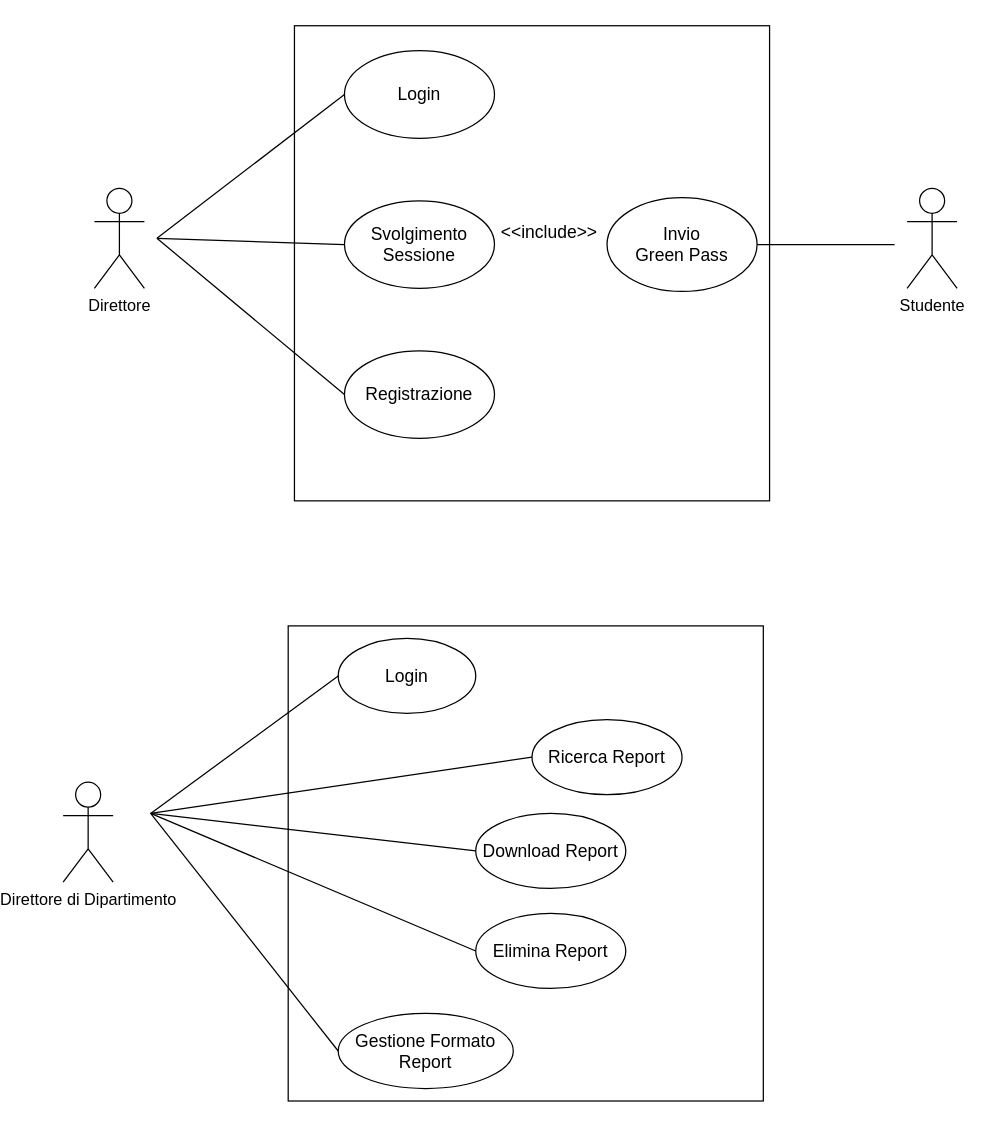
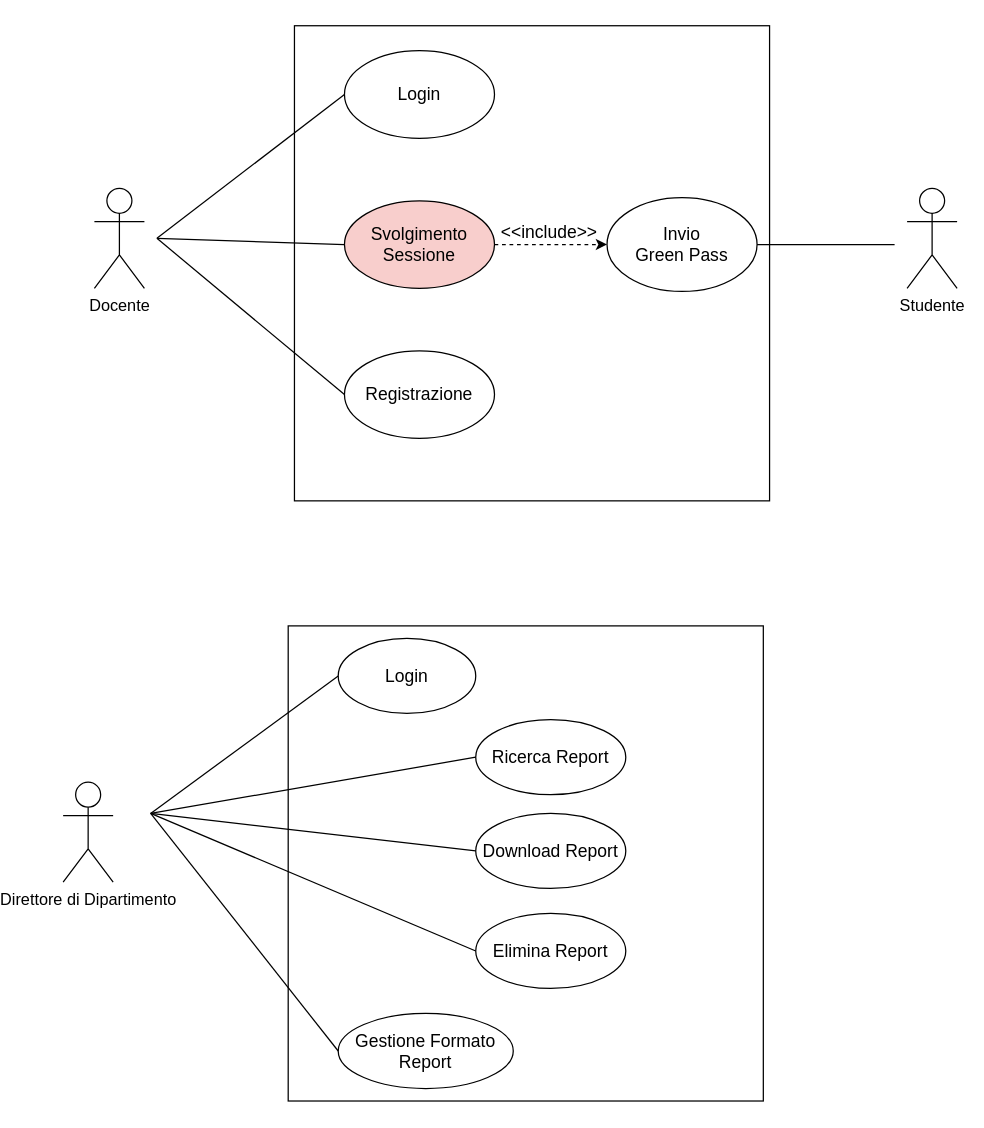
- <mxCell id="5" value="&lt;font style=&quot;font-size: 14px&quot;&gt;Svolgimento Sessione&lt;/font&gt;" style="ellipse;whiteSpace=wrap;html=1;" vertex="1" parent="1"><mxGeometry x="245" y="160" width="120" height="70" as="geometry" /></mxCell>
+ <mxCell id="5" value="&lt;font style=&quot;font-size: 14px&quot;&gt;Svolgimento Sessione&lt;/font&gt;" style="ellipse;whiteSpace=wrap;html=1;fillColor=#f8cecc;" vertex="1" parent="1"><mxGeometry x="245" y="160" width="120" height="70" as="geometry" /></mxCell>
+ <mxCell id="12" value="" style="endArrow=classic;html=1;rounded=0;fontSize=14;entryX=0;entryY=0.5;entryDx=0;entryDy=0;exitX=1;exitY=0.5;exitDx=0;exitDy=0;dashed=1;" edge="1" parent="1" source="5" target="7"><mxGeometry width="50" height="50" relative="1" as="geometry"><mxPoint x="355" y="250" as="sourcePoint" /><mxPoint x="405" y="200" as="targetPoint" /></mxGeometry></mxCell>
- <mxCell id="2" value="&lt;font style=&quot;font-size: 13px&quot;&gt;Direttore&lt;/font&gt;" style="shape=umlActor;verticalLabelPosition=bottom;verticalAlign=top;html=1;outlineConnect=0;" vertex="1" parent="1"><mxGeometry x="45" y="150" width="40" height="80" as="geometry" /></mxCell>
+ <mxCell id="2" value="&lt;font style=&quot;font-size: 13px&quot;&gt;Docente&lt;/font&gt;" style="shape=umlActor;verticalLabelPosition=bottom;verticalAlign=top;html=1;outlineConnect=0;" vertex="1" parent="1"><mxGeometry x="45" y="150" width="40" height="80" as="geometry" /></mxCell>
- <mxCell id="18" value="&lt;font style=&quot;font-size: 14px&quot;&gt;Ricerca Report&lt;/font&gt;" style="ellipse;whiteSpace=wrap;html=1;" vertex="1" parent="1"><mxGeometry x="395" y="575" width="120" height="60" as="geometry" /></mxCell>
+ <mxCell id="18" value="&lt;font style=&quot;font-size: 14px&quot;&gt;Ricerca Report&lt;/font&gt;" style="ellipse;whiteSpace=wrap;html=1;" vertex="1" parent="1"><mxGeometry x="350" y="575" width="120" height="60" as="geometry" /></mxCell>
